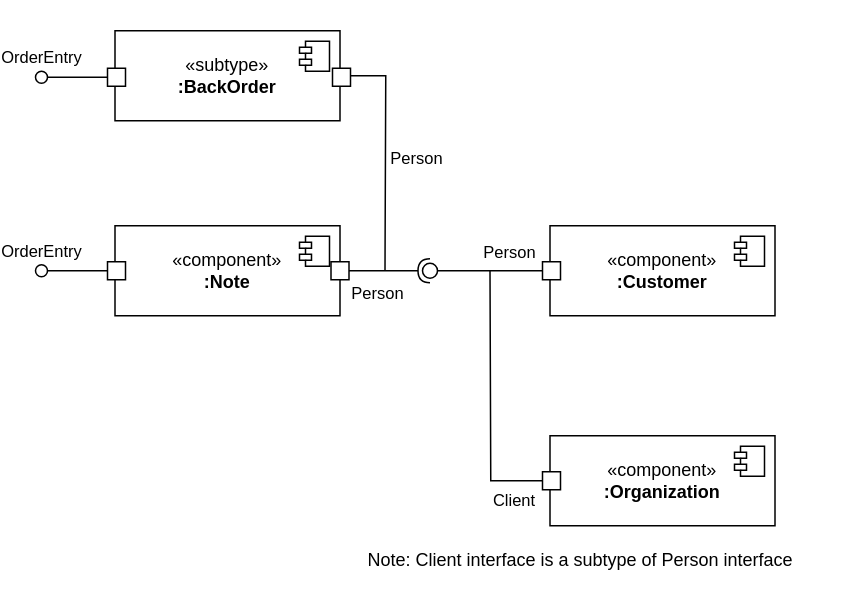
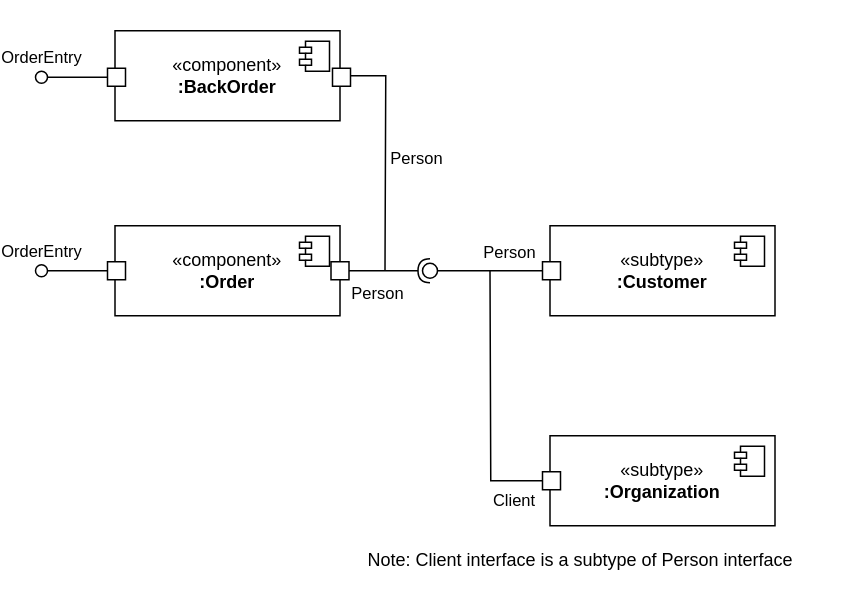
- <mxCell id="10" value="«subtype»&lt;br&gt;&lt;b&gt;:BackOrder&lt;/b&gt;" style="html=1;dropTarget=0;whiteSpace=wrap;" vertex="1" parent="1"><mxGeometry x="73" y="20" width="150" height="60" as="geometry" /></mxCell>
+ <mxCell id="10" value="«component»&lt;br&gt;&lt;b&gt;:BackOrder&lt;/b&gt;" style="html=1;dropTarget=0;whiteSpace=wrap;" vertex="1" parent="1"><mxGeometry x="73" y="20" width="150" height="60" as="geometry" /></mxCell>
- <mxCell id="12" value="«component»&lt;br&gt;&lt;b&gt;:Note&lt;/b&gt;" style="html=1;dropTarget=0;whiteSpace=wrap;" vertex="1" parent="1"><mxGeometry x="73" y="150" width="150" height="60" as="geometry" /></mxCell>
+ <mxCell id="12" value="«component»&lt;br&gt;&lt;b&gt;:Order&lt;/b&gt;" style="html=1;dropTarget=0;whiteSpace=wrap;" vertex="1" parent="1"><mxGeometry x="73" y="150" width="150" height="60" as="geometry" /></mxCell>
- <mxCell id="6" value="«component»&lt;br&gt;&lt;b&gt;:Customer&lt;br&gt;&lt;/b&gt;" style="html=1;dropTarget=0;whiteSpace=wrap;" vertex="1" parent="1"><mxGeometry x="363" y="150" width="150" height="60" as="geometry" /></mxCell>
+ <mxCell id="6" value="«subtype»&lt;br&gt;&lt;b&gt;:Customer&lt;br&gt;&lt;/b&gt;" style="html=1;dropTarget=0;whiteSpace=wrap;" vertex="1" parent="1"><mxGeometry x="363" y="150" width="150" height="60" as="geometry" /></mxCell>
- <mxCell id="16" value="«component»&lt;br&gt;&lt;b&gt;:Organization&lt;br&gt;&lt;/b&gt;" style="html=1;dropTarget=0;whiteSpace=wrap;" vertex="1" parent="1"><mxGeometry x="363" y="290" width="150" height="60" as="geometry" /></mxCell>
+ <mxCell id="16" value="«subtype»&lt;br&gt;&lt;b&gt;:Organization&lt;br&gt;&lt;/b&gt;" style="html=1;dropTarget=0;whiteSpace=wrap;" vertex="1" parent="1"><mxGeometry x="363" y="290" width="150" height="60" as="geometry" /></mxCell>
